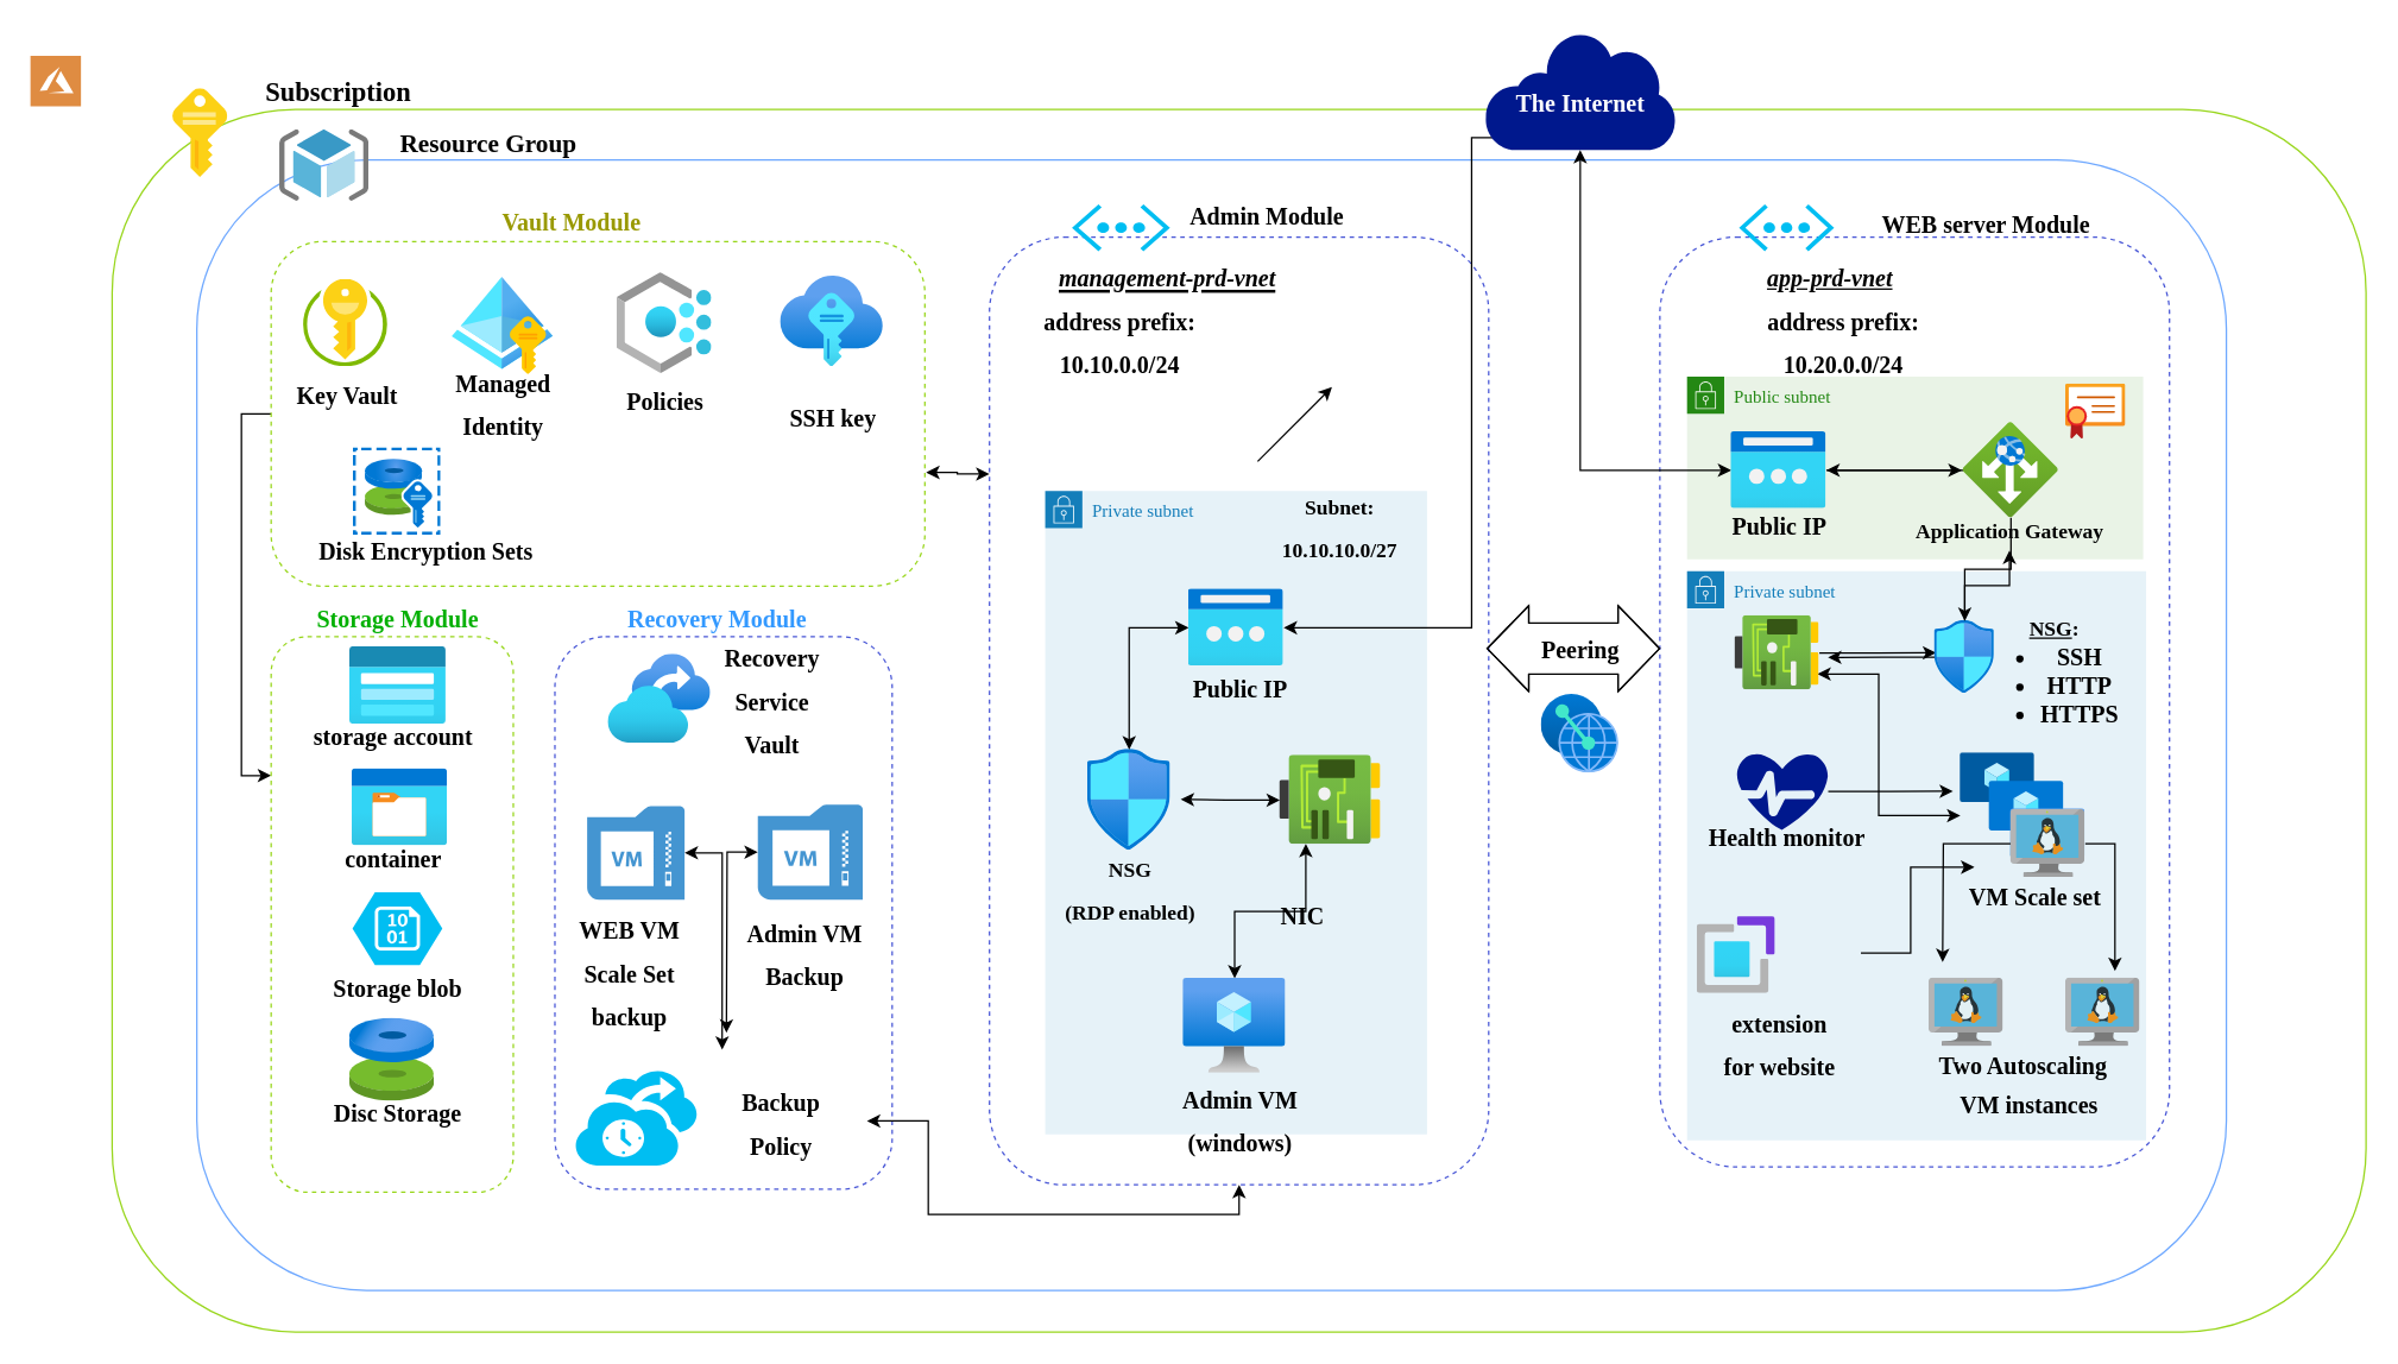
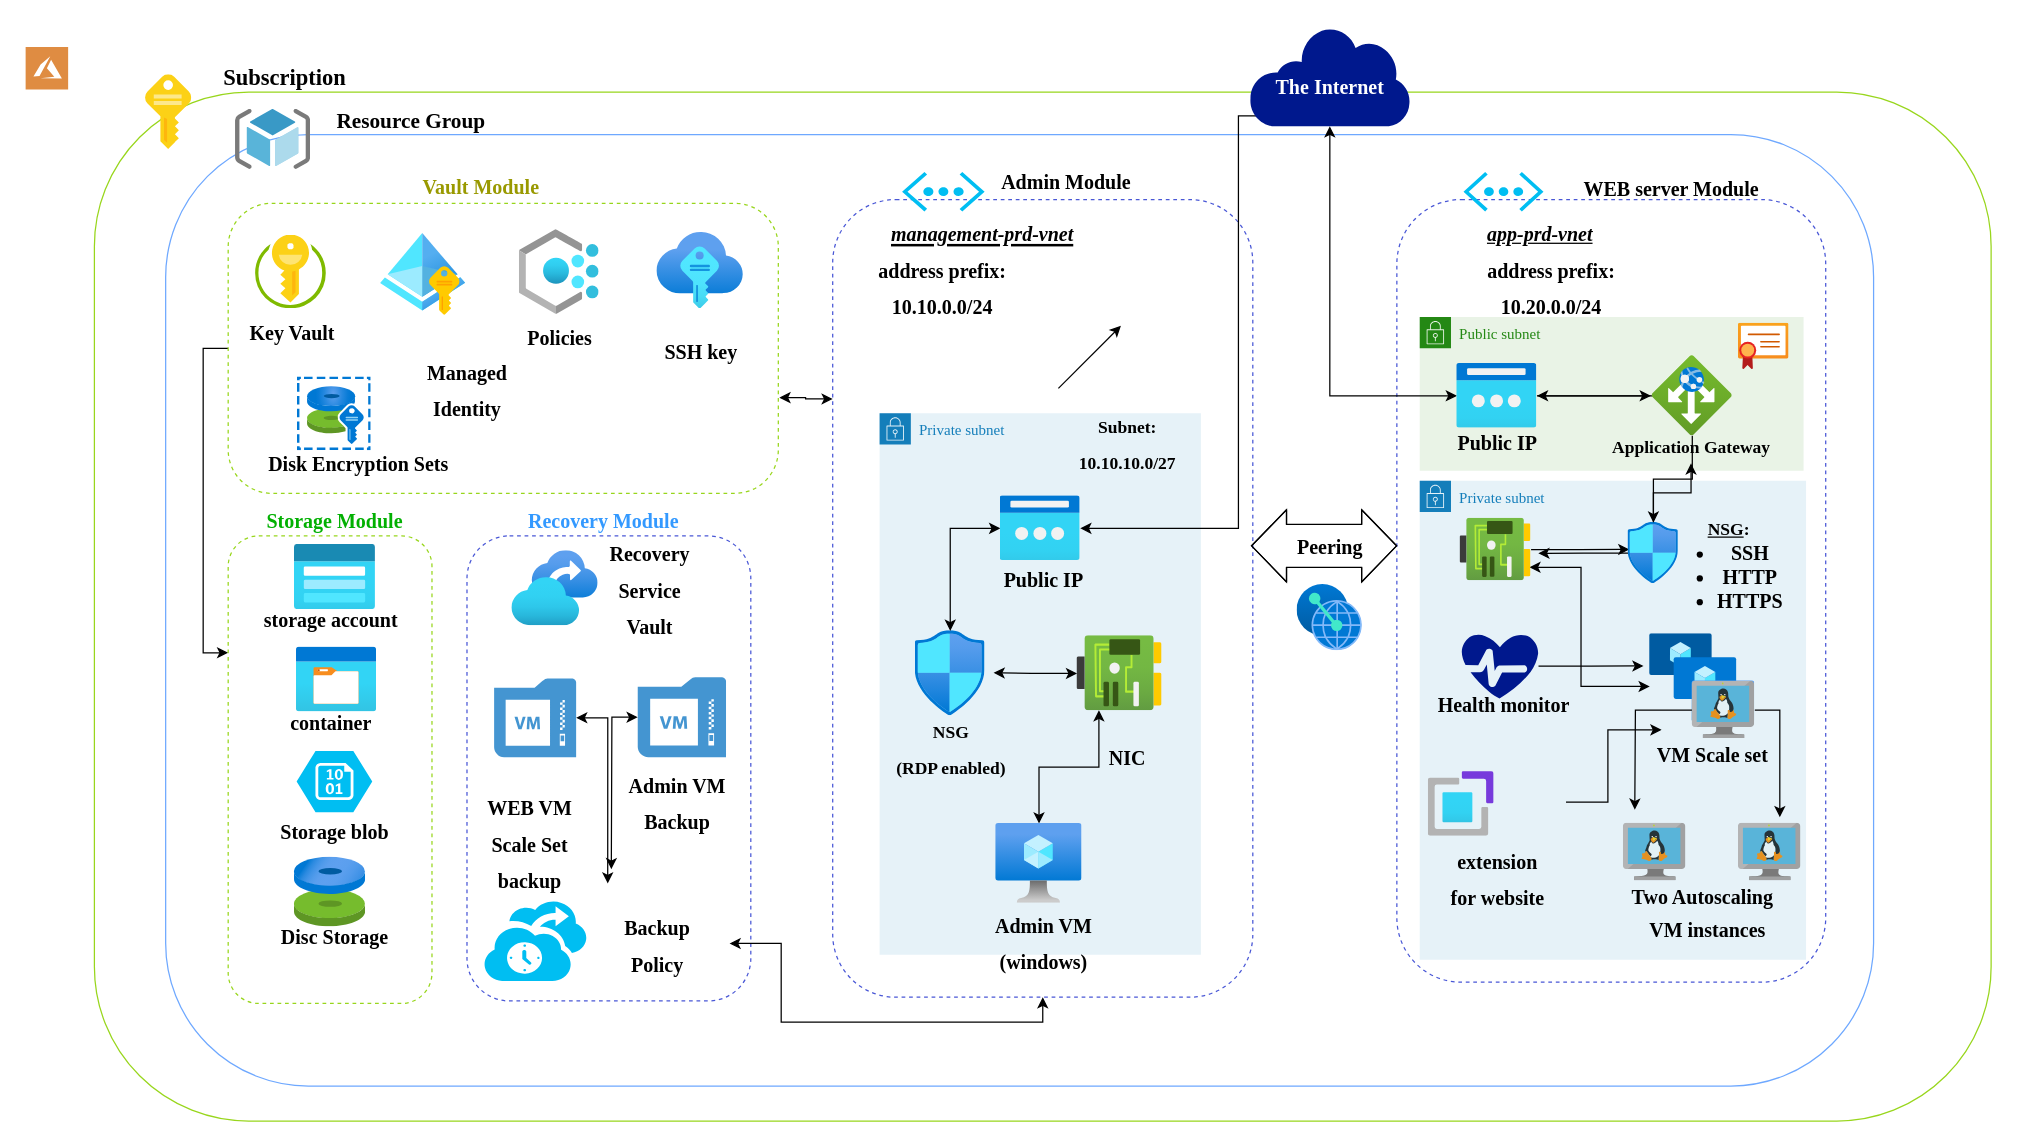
- <mxCell id="42" value="&lt;font style=&quot;font-size: 16px ; line-height: 0.5&quot;&gt;&lt;font face=&quot;Tahoma&quot;&gt;Managed&lt;br&gt;Identity&lt;/font&gt;&lt;br&gt;&lt;/font&gt;" style="text;strokeColor=none;fillColor=none;html=1;fontSize=24;fontStyle=1;verticalAlign=middle;align=center;horizontal=1;" vertex="1" parent="1"><mxGeometry x="289" y="253.5" width="97" height="33" as="geometry" /></mxCell>
+ <mxCell id="42" value="&lt;font style=&quot;font-size: 16px ; line-height: 0.5&quot;&gt;&lt;font face=&quot;Tahoma&quot;&gt;Managed&lt;br&gt;Identity&lt;/font&gt;&lt;br&gt;&lt;/font&gt;" style="text;strokeColor=none;fillColor=none;html=1;fontSize=24;fontStyle=1;verticalAlign=middle;align=center;horizontal=1;" vertex="1" parent="1"><mxGeometry x="324" y="293.5" width="97" height="33" as="geometry" /></mxCell>
- <mxCell id="99" value="&lt;font style=&quot;font-size: 16px&quot;&gt;NIC&lt;/font&gt;" style="text;strokeColor=none;fillColor=none;html=1;fontSize=24;fontStyle=1;verticalAlign=middle;align=center;shadow=0;glass=0;dashed=1;fontFamily=Tahoma;fontColor=#000000;" vertex="1" parent="1"><mxGeometry x="826" y="594" width="100" height="40" as="geometry" /></mxCell>
+ <mxCell id="99" value="&lt;font style=&quot;font-size: 16px&quot;&gt;NIC&lt;/font&gt;" style="text;strokeColor=none;fillColor=none;html=1;fontSize=24;fontStyle=1;verticalAlign=middle;align=center;shadow=0;glass=0;dashed=1;fontFamily=Tahoma;fontColor=#000000;" vertex="1" parent="1"><mxGeometry x="851" y="584" width="100" height="40" as="geometry" /></mxCell>
- <mxCell id="66" value="&lt;font style=&quot;font-size: 16px&quot;&gt;&lt;span style=&quot;color: rgb(0 , 0 , 0)&quot;&gt;WEB VM&lt;/span&gt;&lt;br style=&quot;color: rgb(0 , 0 , 0)&quot;&gt;&lt;span style=&quot;color: rgb(0 , 0 , 0)&quot;&gt;Scale Set&lt;/span&gt;&lt;br style=&quot;color: rgb(0 , 0 , 0)&quot;&gt;&lt;span style=&quot;color: rgb(0 , 0 , 0)&quot;&gt;backup&lt;/span&gt;&lt;br&gt;&lt;/font&gt;" style="text;strokeColor=none;fillColor=none;html=1;fontSize=24;fontStyle=1;verticalAlign=middle;align=center;dashed=1;fontFamily=Tahoma;fontColor=#3399FF;" vertex="1" parent="1"><mxGeometry x="376.79" y="620" width="92.21" height="65" as="geometry" /></mxCell>
+ <mxCell id="66" value="&lt;font style=&quot;font-size: 16px&quot;&gt;&lt;span style=&quot;color: rgb(0 , 0 , 0)&quot;&gt;WEB VM&lt;/span&gt;&lt;br style=&quot;color: rgb(0 , 0 , 0)&quot;&gt;&lt;span style=&quot;color: rgb(0 , 0 , 0)&quot;&gt;Scale Set&lt;/span&gt;&lt;br style=&quot;color: rgb(0 , 0 , 0)&quot;&gt;&lt;span style=&quot;color: rgb(0 , 0 , 0)&quot;&gt;backup&lt;/span&gt;&lt;br&gt;&lt;/font&gt;" style="text;strokeColor=none;fillColor=none;html=1;fontSize=24;fontStyle=1;verticalAlign=middle;align=center;dashed=1;fontFamily=Tahoma;fontColor=#3399FF;" vertex="1" parent="1"><mxGeometry x="376.79" y="640" width="92.21" height="65" as="geometry" /></mxCell>
